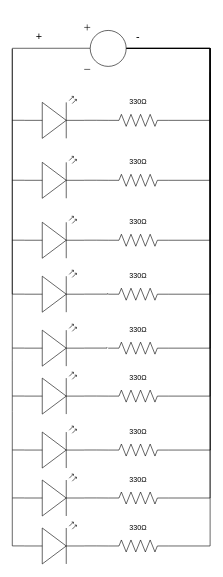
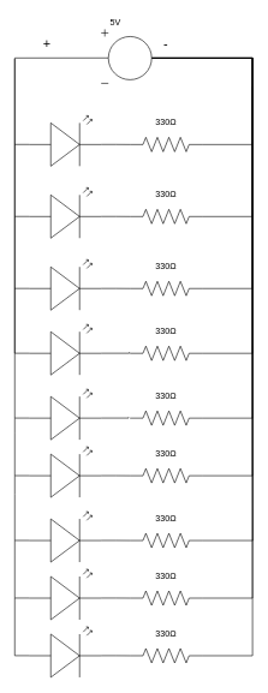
+ <mxCell id="58" value="5V" style="text;html=1;strokeColor=none;fillColor=none;align=center;verticalAlign=middle;whiteSpace=wrap;rounded=0;" vertex="1" parent="1"><mxGeometry x="140" y="20" width="40" height="20" as="geometry" /></mxCell>
